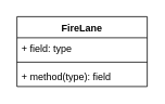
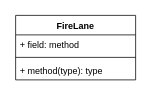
- <mxCell id="3" value="+ field: type" style="text;strokeColor=none;fillColor=none;align=left;verticalAlign=top;spacingLeft=4;spacingRight=4;overflow=hidden;rotatable=0;points=[[0,0.5],[1,0.5]];portConstraint=eastwest;whiteSpace=wrap;html=1;" vertex="1" parent="2"><mxGeometry y="26" width="160" height="26" as="geometry" /></mxCell>
+ <mxCell id="3" value="+ field: method" style="text;strokeColor=none;fillColor=none;align=left;verticalAlign=top;spacingLeft=4;spacingRight=4;overflow=hidden;rotatable=0;points=[[0,0.5],[1,0.5]];portConstraint=eastwest;whiteSpace=wrap;html=1;" vertex="1" parent="2"><mxGeometry y="26" width="160" height="26" as="geometry" /></mxCell>
- <mxCell id="5" value="+ method(type): field" style="text;strokeColor=none;fillColor=none;align=left;verticalAlign=top;spacingLeft=4;spacingRight=4;overflow=hidden;rotatable=0;points=[[0,0.5],[1,0.5]];portConstraint=eastwest;whiteSpace=wrap;html=1;" vertex="1" parent="2"><mxGeometry y="60" width="160" height="26" as="geometry" /></mxCell>
+ <mxCell id="5" value="+ method(type): type" style="text;strokeColor=none;fillColor=none;align=left;verticalAlign=top;spacingLeft=4;spacingRight=4;overflow=hidden;rotatable=0;points=[[0,0.5],[1,0.5]];portConstraint=eastwest;whiteSpace=wrap;html=1;" vertex="1" parent="2"><mxGeometry y="60" width="160" height="26" as="geometry" /></mxCell>
